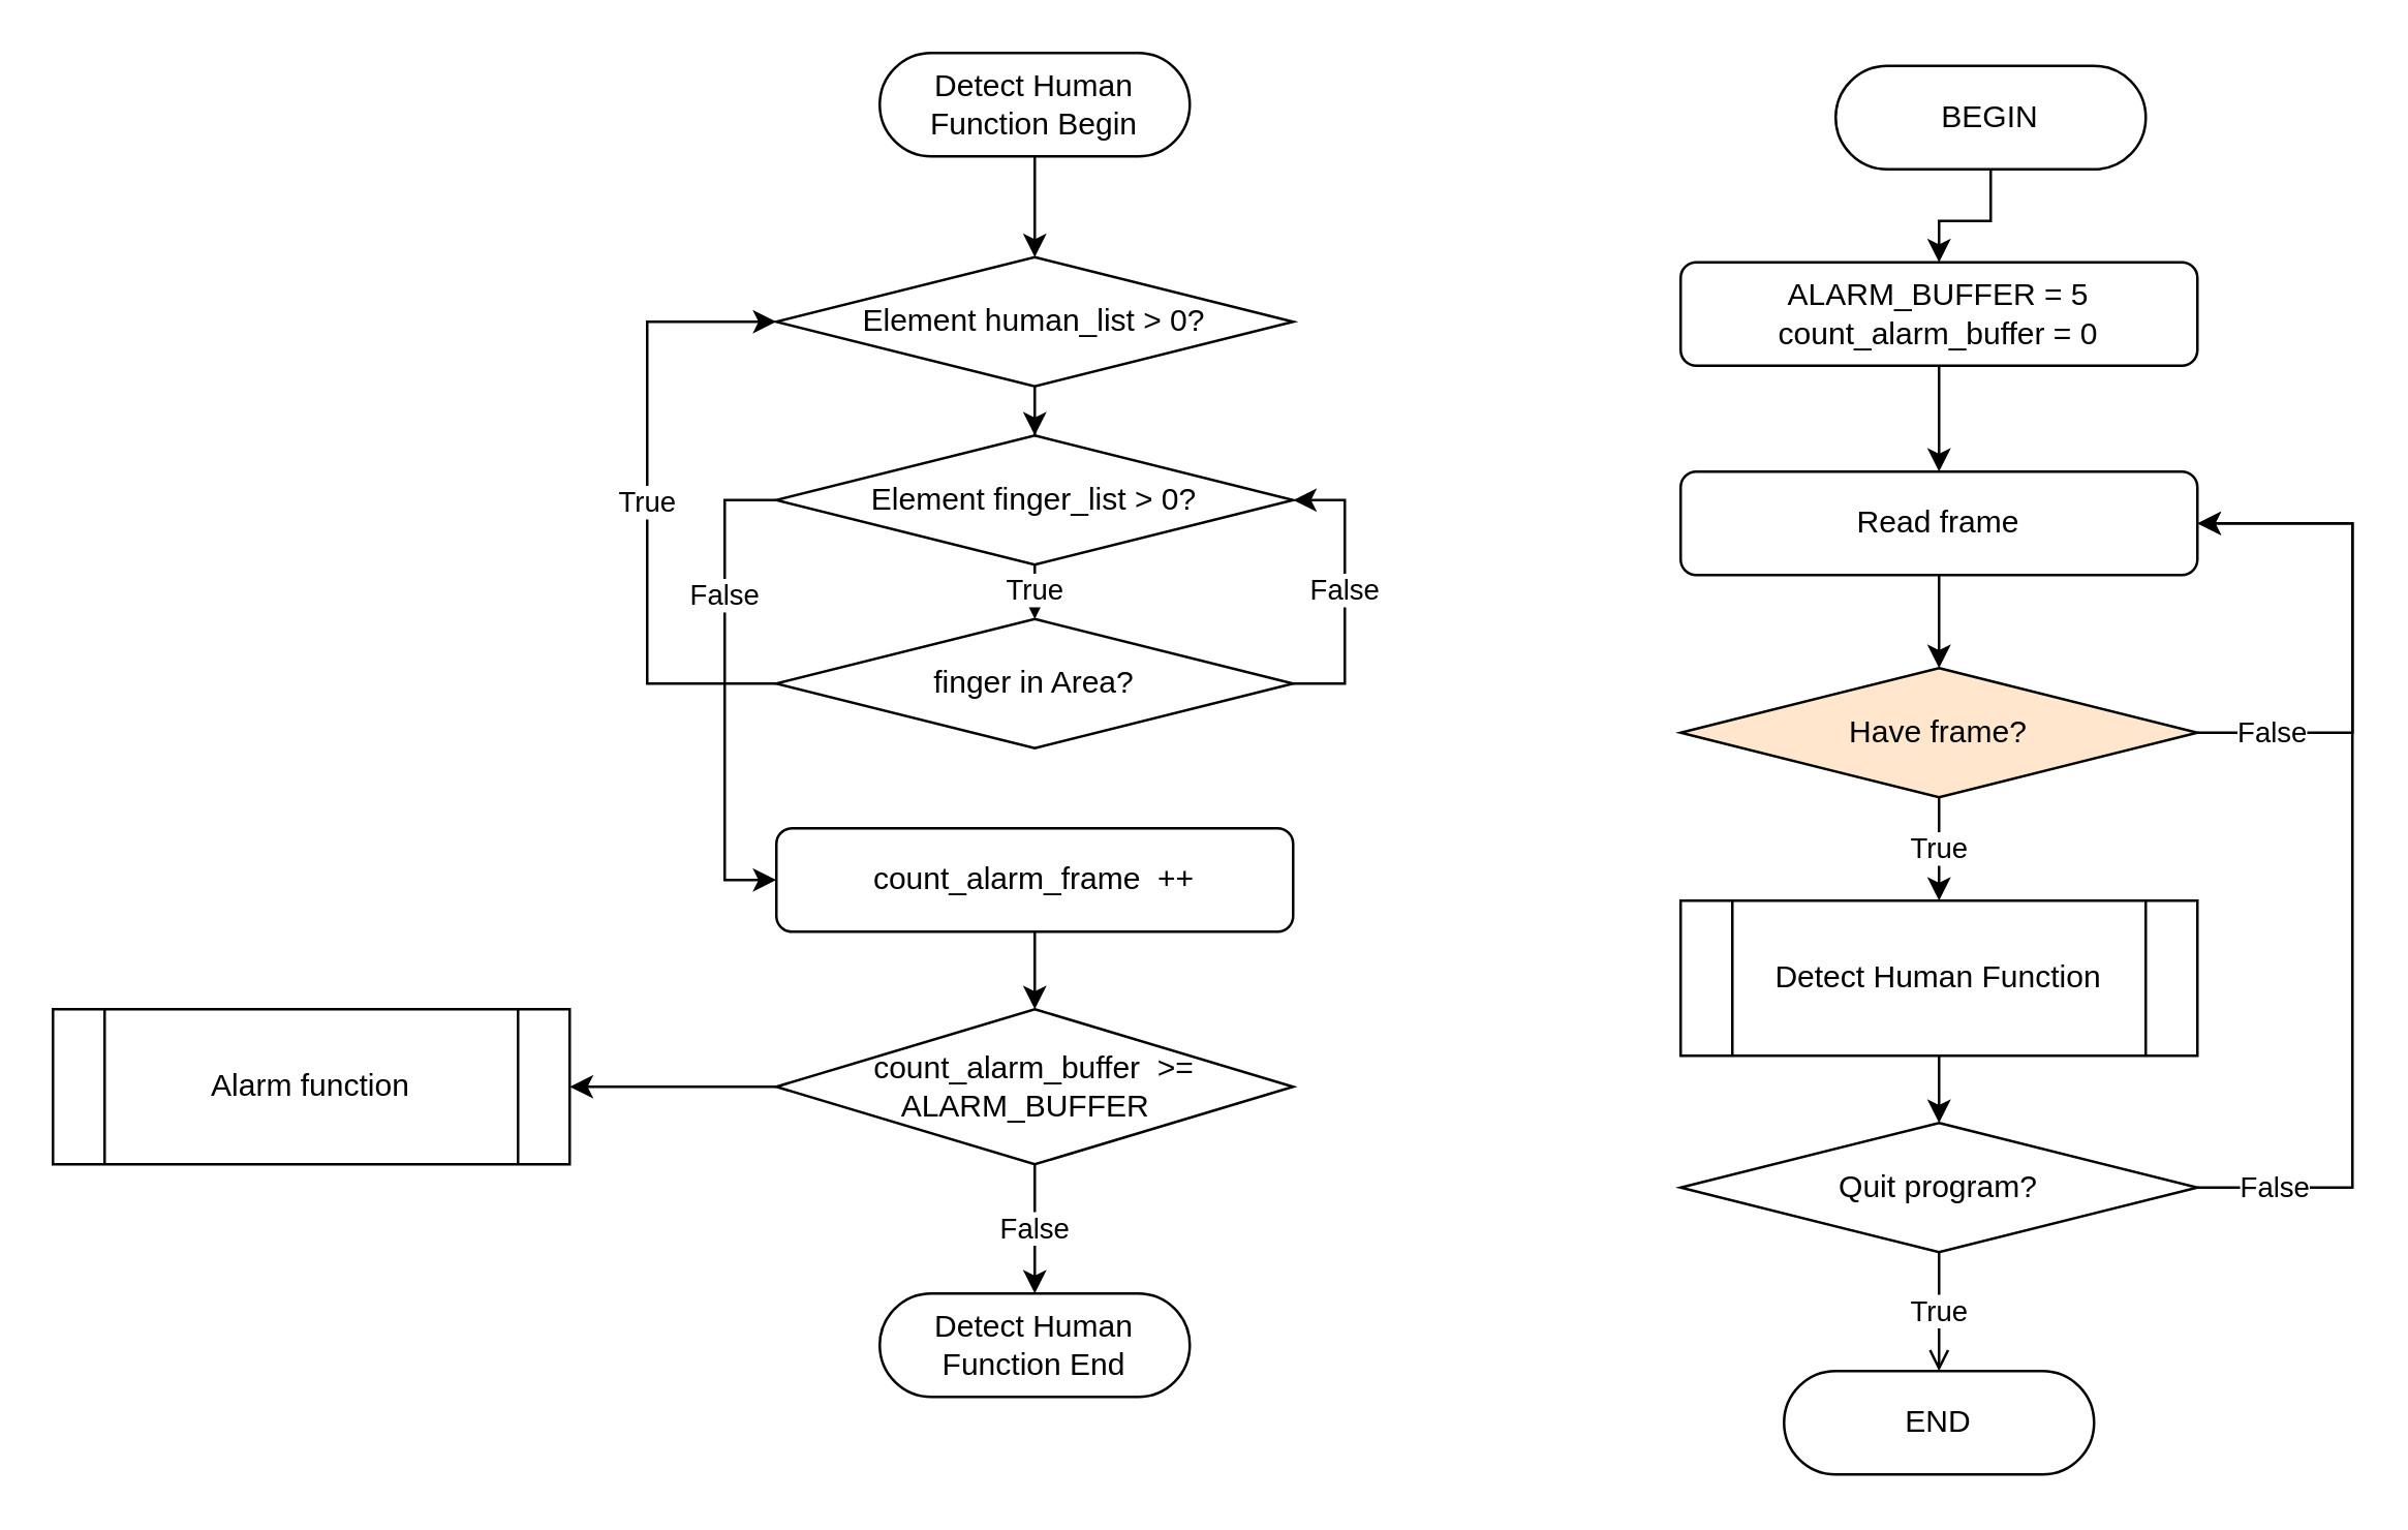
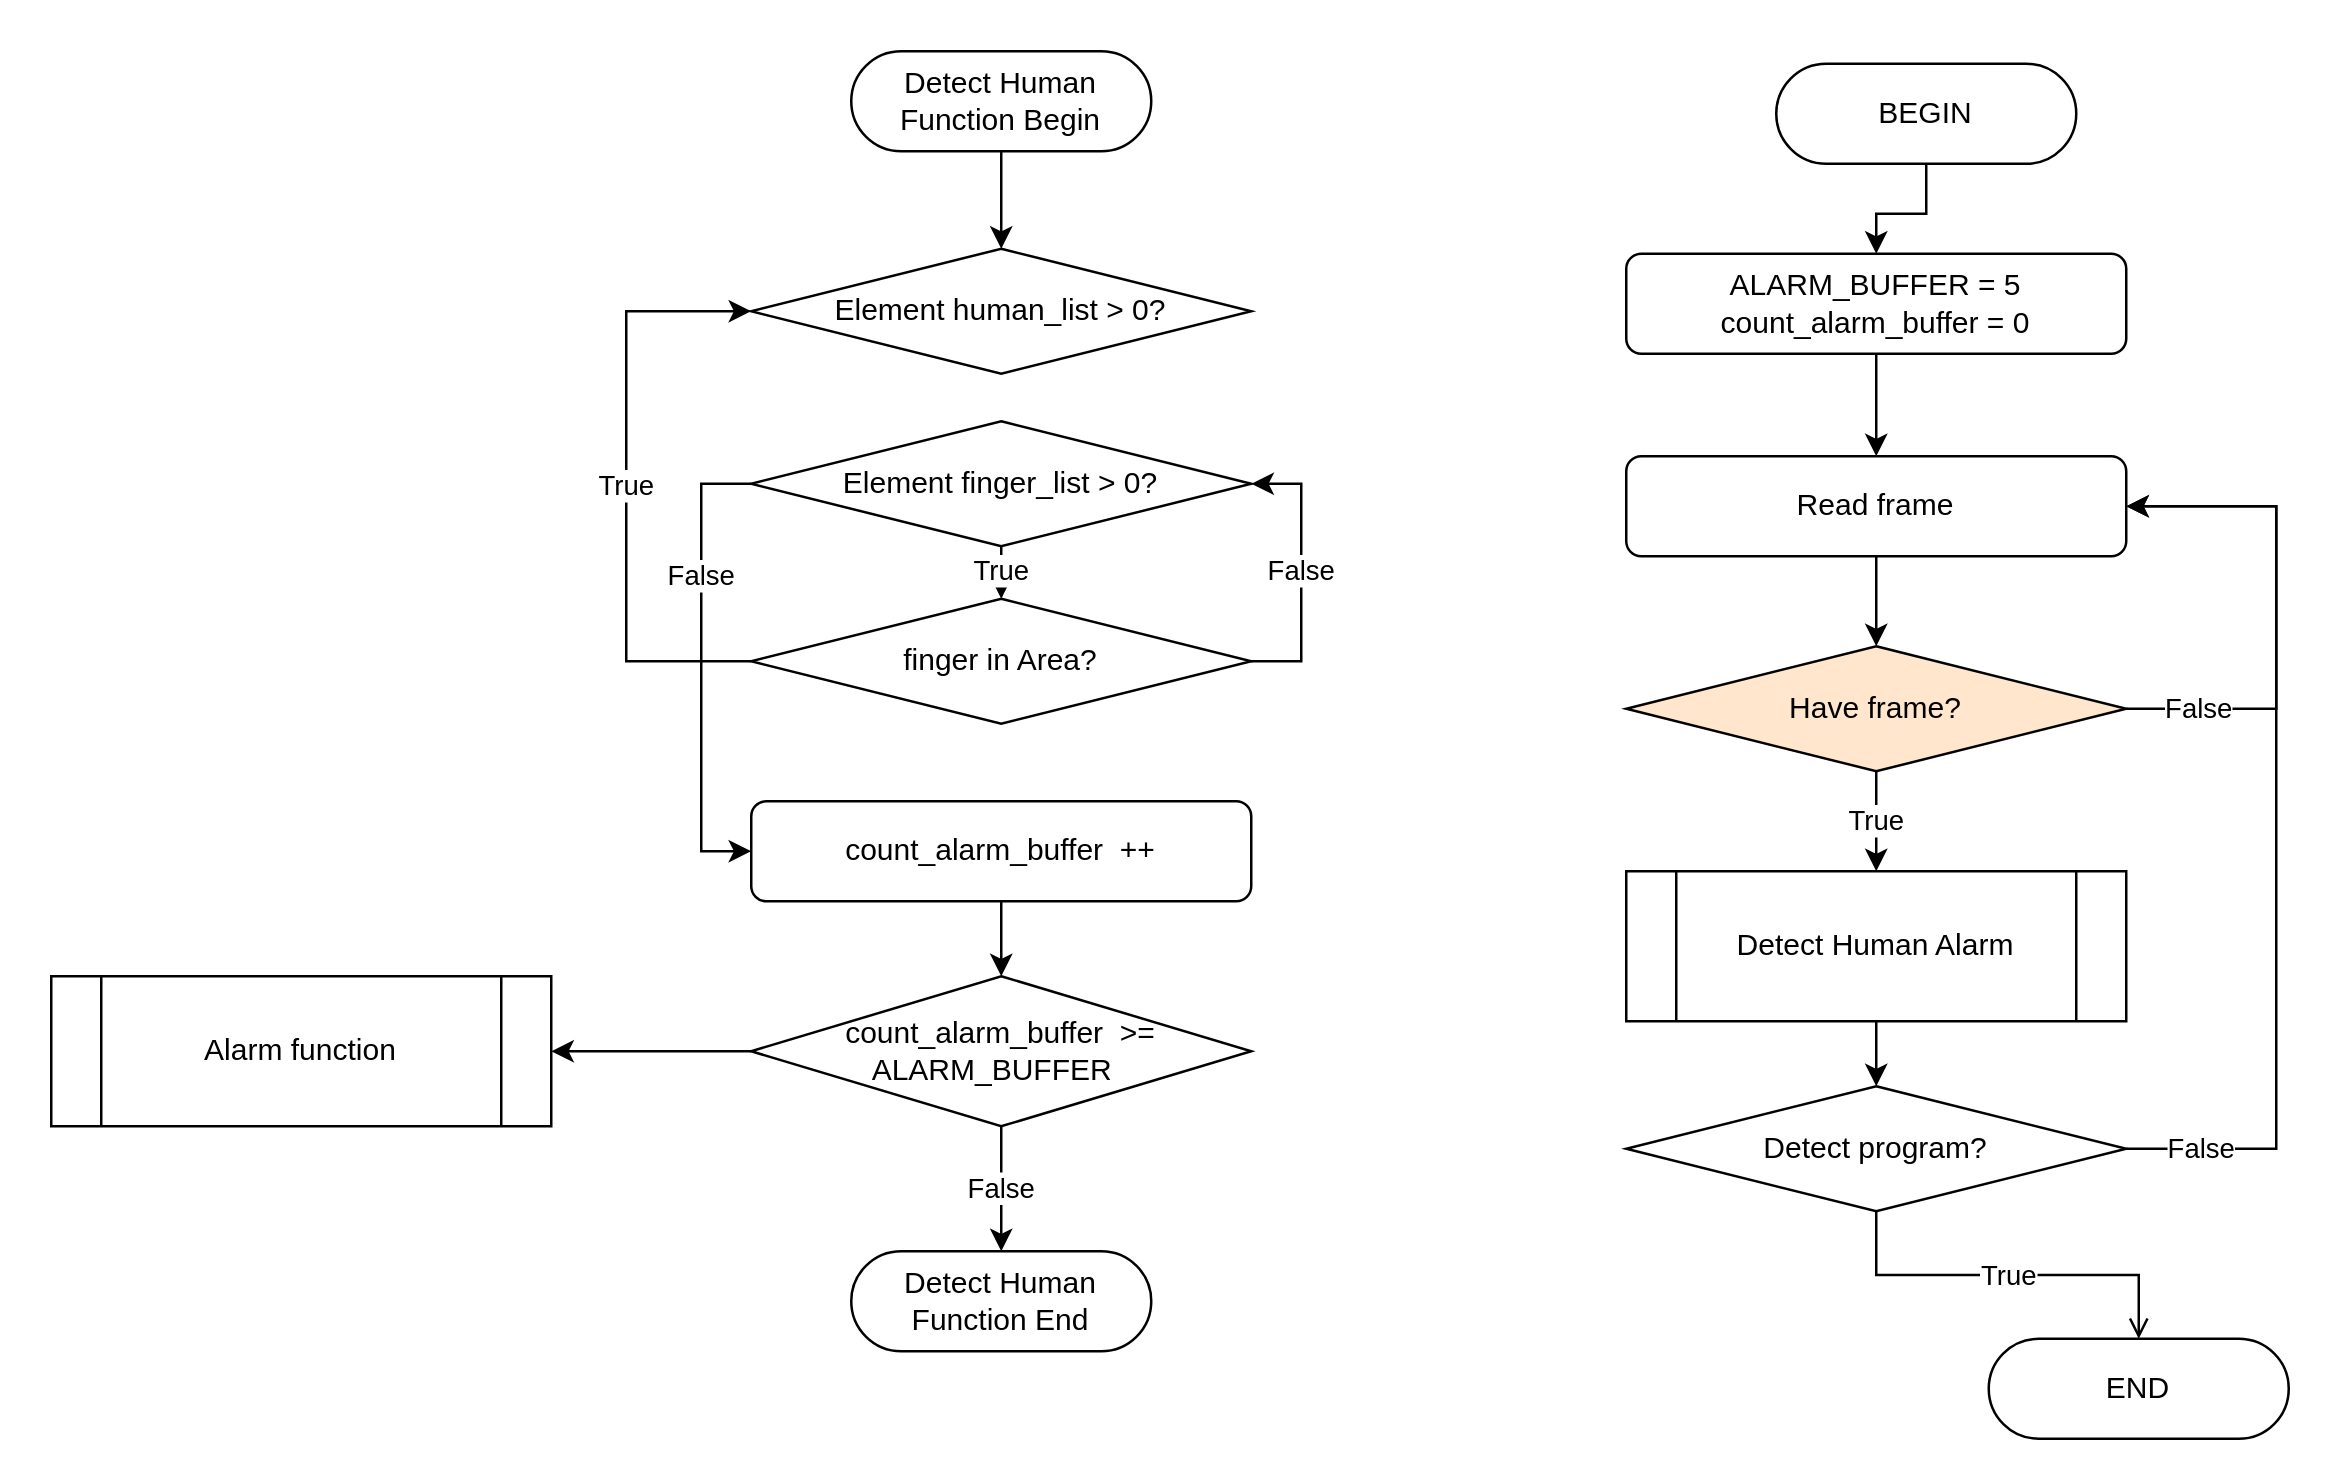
- <mxCell id="19" value="" style="edgeStyle=orthogonalEdgeStyle;rounded=0;orthogonalLoop=1;jettySize=auto;html=1;" edge="1" parent="1" source="20" target="23"><mxGeometry relative="1" as="geometry" /></mxCell>
- <mxCell id="29" value="count_alarm_frame&amp;nbsp; ++" style="rounded=1;whiteSpace=wrap;html=1;" vertex="1" parent="1"><mxGeometry x="300" y="320" width="200" height="40" as="geometry" /></mxCell>
+ <mxCell id="29" value="count_alarm_buffer&amp;nbsp; ++" style="rounded=1;whiteSpace=wrap;html=1;" vertex="1" parent="1"><mxGeometry x="300" y="320" width="200" height="40" as="geometry" /></mxCell>
- <mxCell id="12" value="Detect Human Function" style="shape=process;whiteSpace=wrap;html=1;backgroundOutline=1;" vertex="1" parent="1"><mxGeometry x="650" y="348" width="200" height="60" as="geometry" /></mxCell>
+ <mxCell id="12" value="Detect Human Alarm" style="shape=process;whiteSpace=wrap;html=1;backgroundOutline=1;" vertex="1" parent="1"><mxGeometry x="650" y="348" width="200" height="60" as="geometry" /></mxCell>
- <mxCell id="15" value="Quit program?" style="rhombus;whiteSpace=wrap;html=1;" vertex="1" parent="1"><mxGeometry x="650" y="434" width="200" height="50" as="geometry" /></mxCell>
+ <mxCell id="15" value="Detect program?" style="rhombus;whiteSpace=wrap;html=1;" vertex="1" parent="1"><mxGeometry x="650" y="434" width="200" height="50" as="geometry" /></mxCell>
- <mxCell id="16" value="END" style="rounded=1;whiteSpace=wrap;html=1;arcSize=50;" vertex="1" parent="1"><mxGeometry x="690" y="530" width="120" height="40" as="geometry" /></mxCell>
+ <mxCell id="16" value="END" style="rounded=1;whiteSpace=wrap;html=1;arcSize=50;" vertex="1" parent="1"><mxGeometry x="795" y="535" width="120" height="40" as="geometry" /></mxCell>
